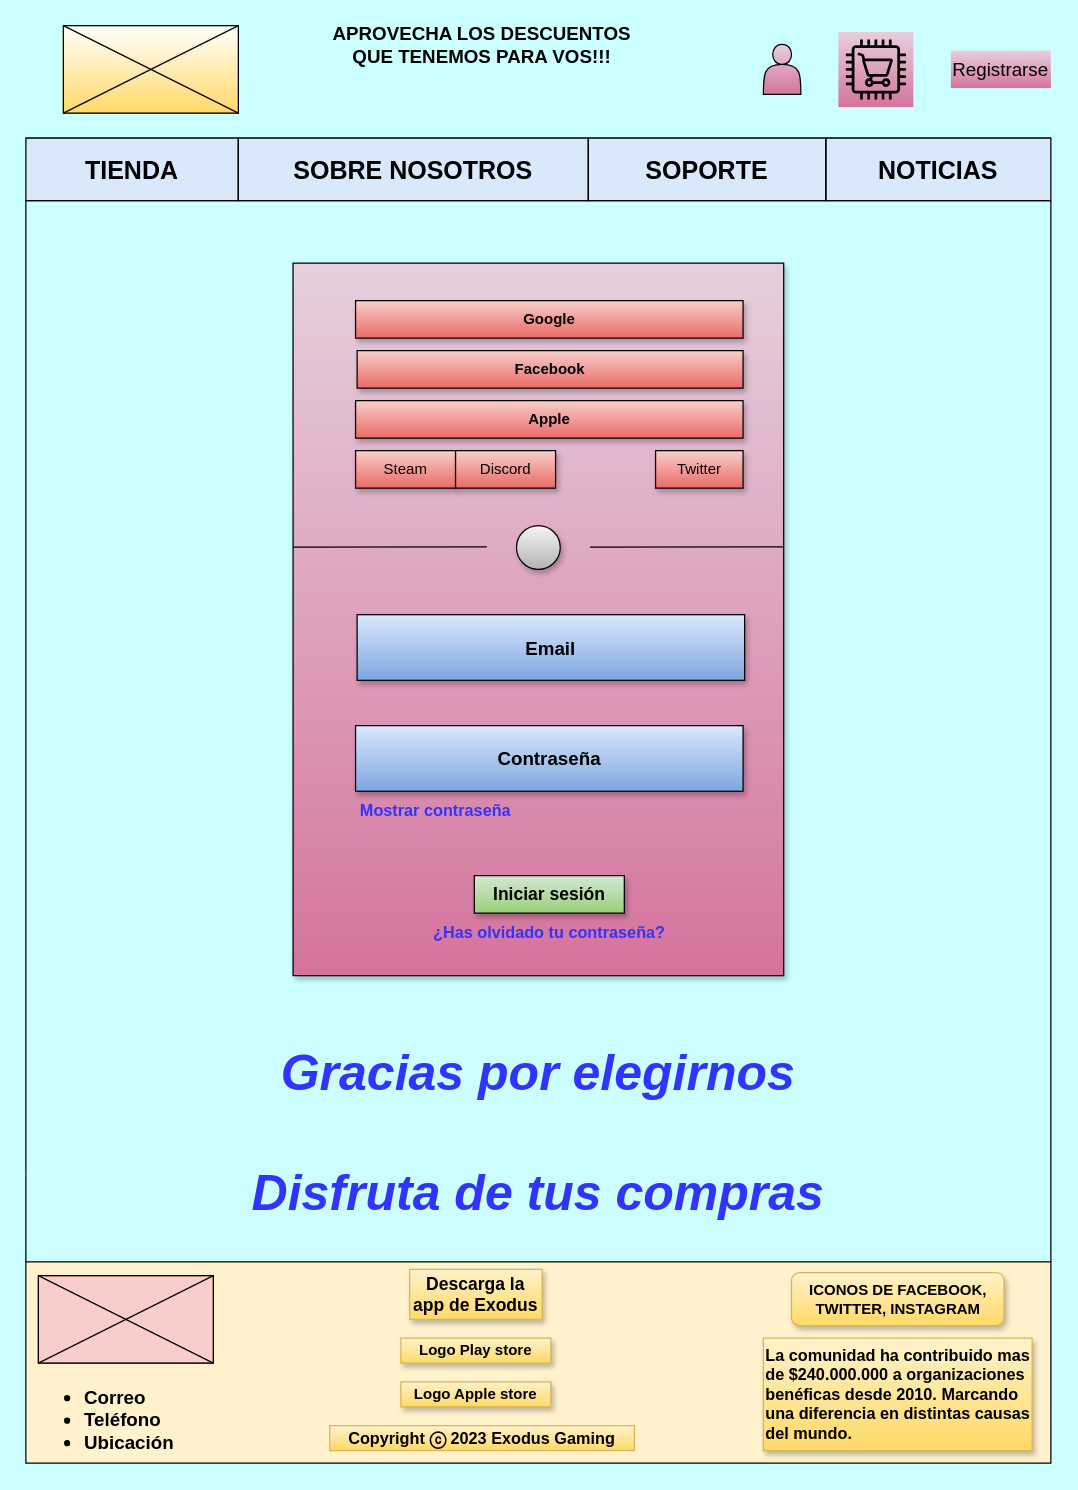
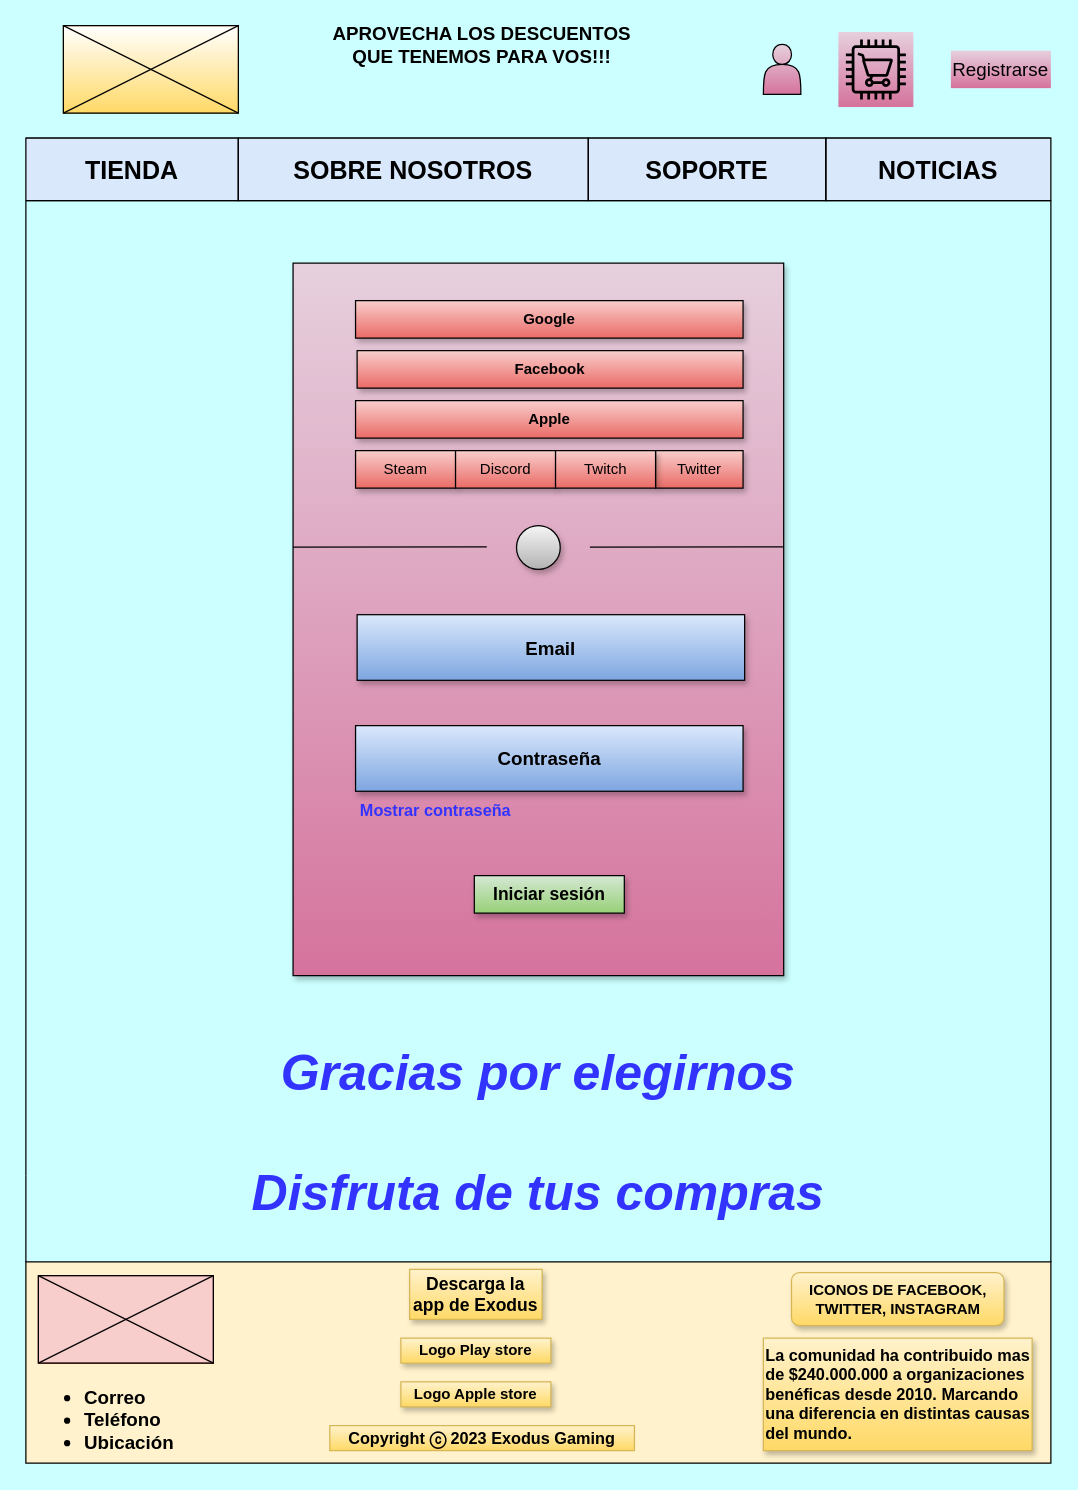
+ <mxCell id="42" value="Twitch" style="rounded=0;whiteSpace=wrap;html=1;fillColor=#f8cecc;gradientColor=#ea6b66;strokeColor=default;shadow=1;" vertex="1" parent="34"><mxGeometry x="210.005" y="150" width="80" height="30" as="geometry" /></mxCell>
- <mxCell id="50" value="&lt;font color=&quot;#3333ff&quot; style=&quot;font-size: 13px;&quot;&gt;&lt;b&gt;¿Has olvidado tu contraseña?&lt;/b&gt;&lt;/font&gt;" style="text;html=1;strokeColor=none;fillColor=none;align=center;verticalAlign=middle;whiteSpace=wrap;rounded=0;" vertex="1" parent="34"><mxGeometry x="110.005" y="520" width="190" height="30" as="geometry" /></mxCell>
